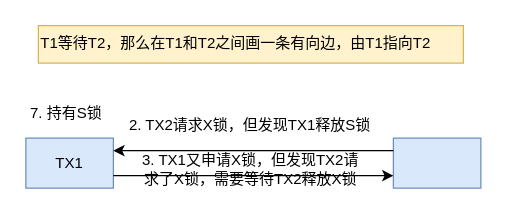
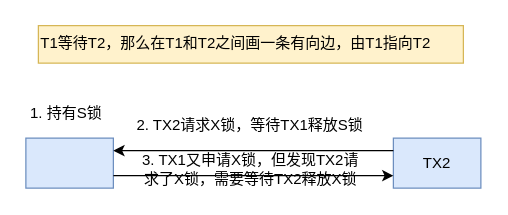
- <mxCell id="7" value="7. 持有S锁" style="text;html=1;strokeColor=none;fillColor=none;align=center;verticalAlign=middle;whiteSpace=wrap;rounded=0;" vertex="1" parent="1"><mxGeometry x="20" y="80" width="65" height="20" as="geometry" /></mxCell>
+ <mxCell id="7" value="1. 持有S锁" style="text;html=1;strokeColor=none;fillColor=none;align=center;verticalAlign=middle;whiteSpace=wrap;rounded=0;" vertex="1" parent="1"><mxGeometry x="20" y="80" width="65" height="20" as="geometry" /></mxCell>
- <mxCell id="8" value="2. TX2请求X锁，但发现TX1释放S锁" style="text;html=1;strokeColor=none;fillColor=none;align=center;verticalAlign=middle;whiteSpace=wrap;rounded=0;" vertex="1" parent="1"><mxGeometry x="76" y="90" width="247" height="20" as="geometry" /></mxCell>
+ <mxCell id="8" value="2. TX2请求X锁，等待TX1释放S锁" style="text;html=1;strokeColor=none;fillColor=none;align=center;verticalAlign=middle;whiteSpace=wrap;rounded=0;" vertex="1" parent="1"><mxGeometry x="76" y="90" width="247" height="20" as="geometry" /></mxCell>
- <mxCell id="3" value="TX1" style="text;html=1;strokeColor=none;fillColor=none;align=center;verticalAlign=middle;whiteSpace=wrap;rounded=0;" vertex="1" parent="1"><mxGeometry x="35" y="120" width="40" height="20" as="geometry" /></mxCell>
+ <mxCell id="5" value="TX2" style="text;html=1;strokeColor=none;fillColor=none;align=center;verticalAlign=middle;whiteSpace=wrap;rounded=0;" vertex="1" parent="1"><mxGeometry x="329" y="120" width="40" height="20" as="geometry" /></mxCell>
